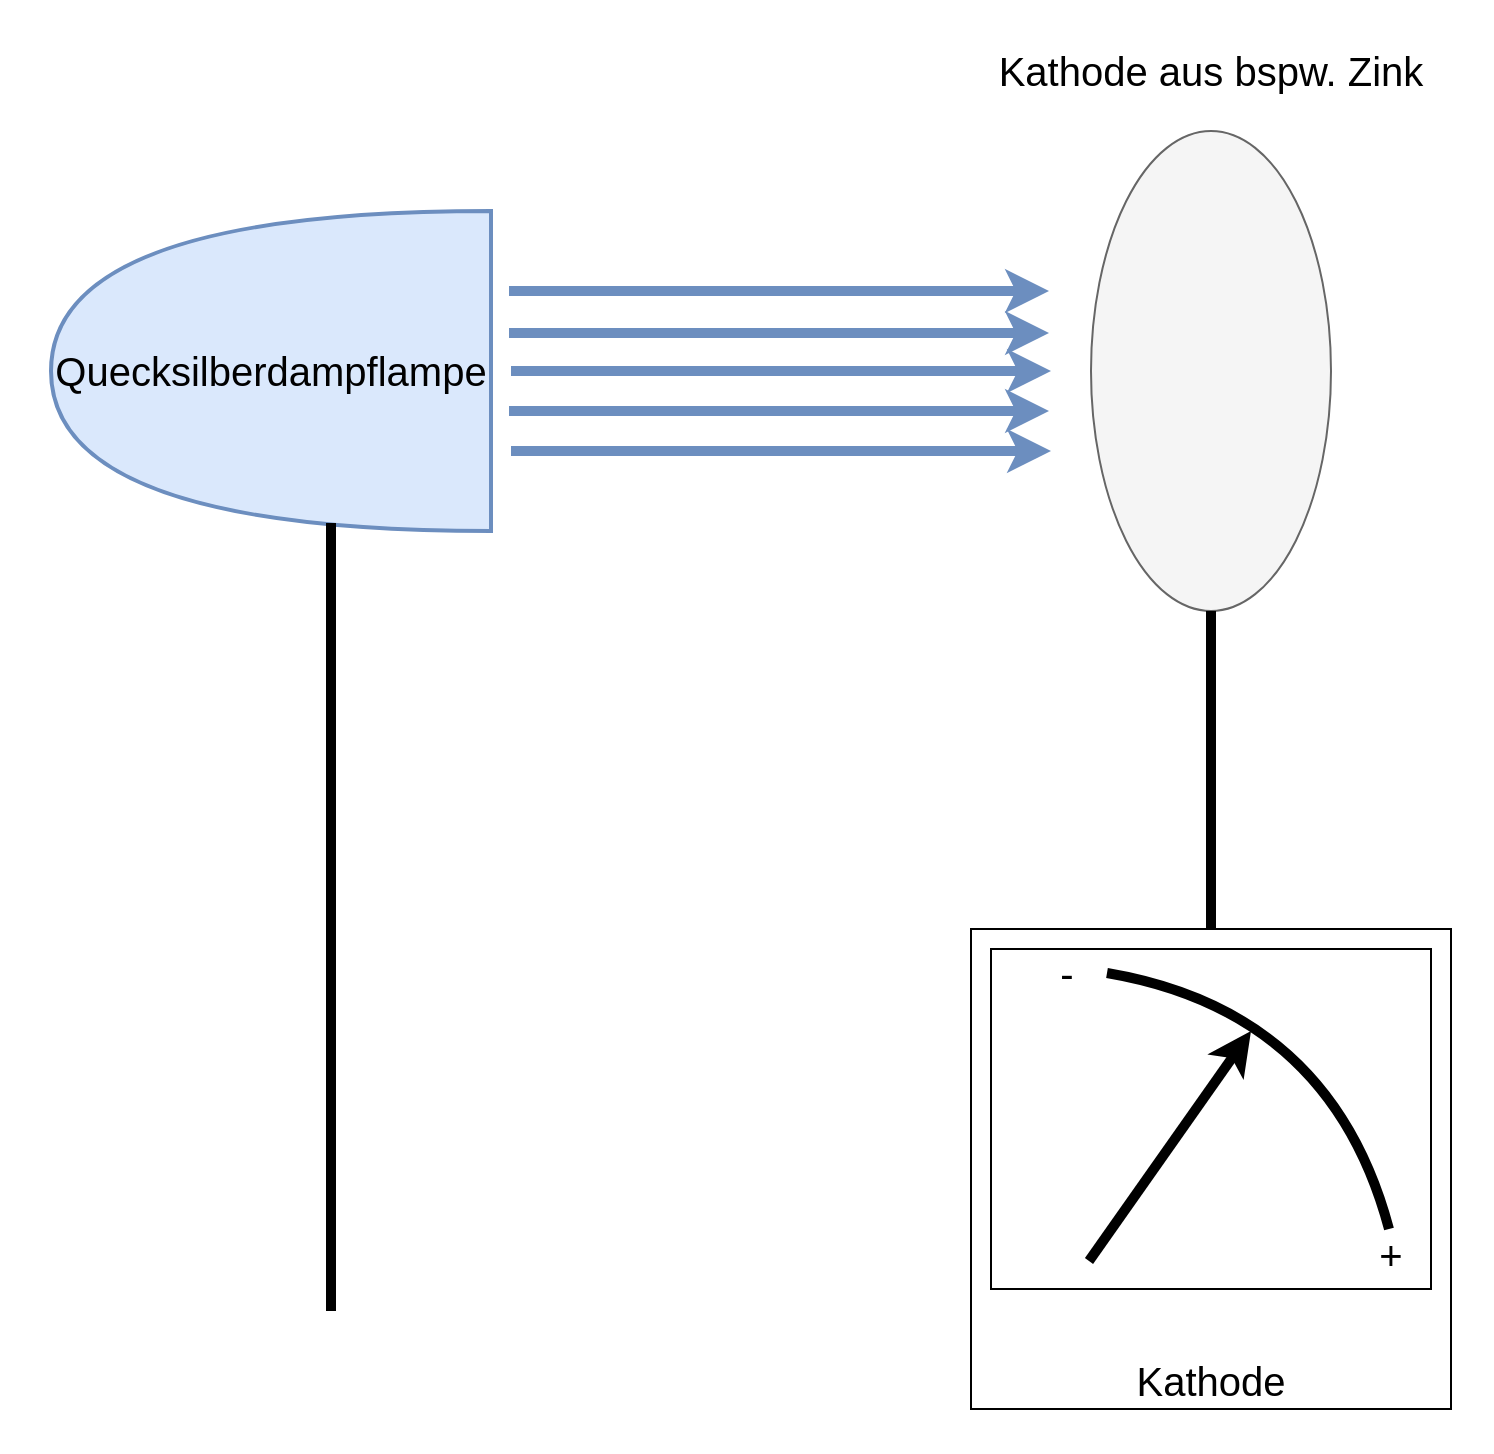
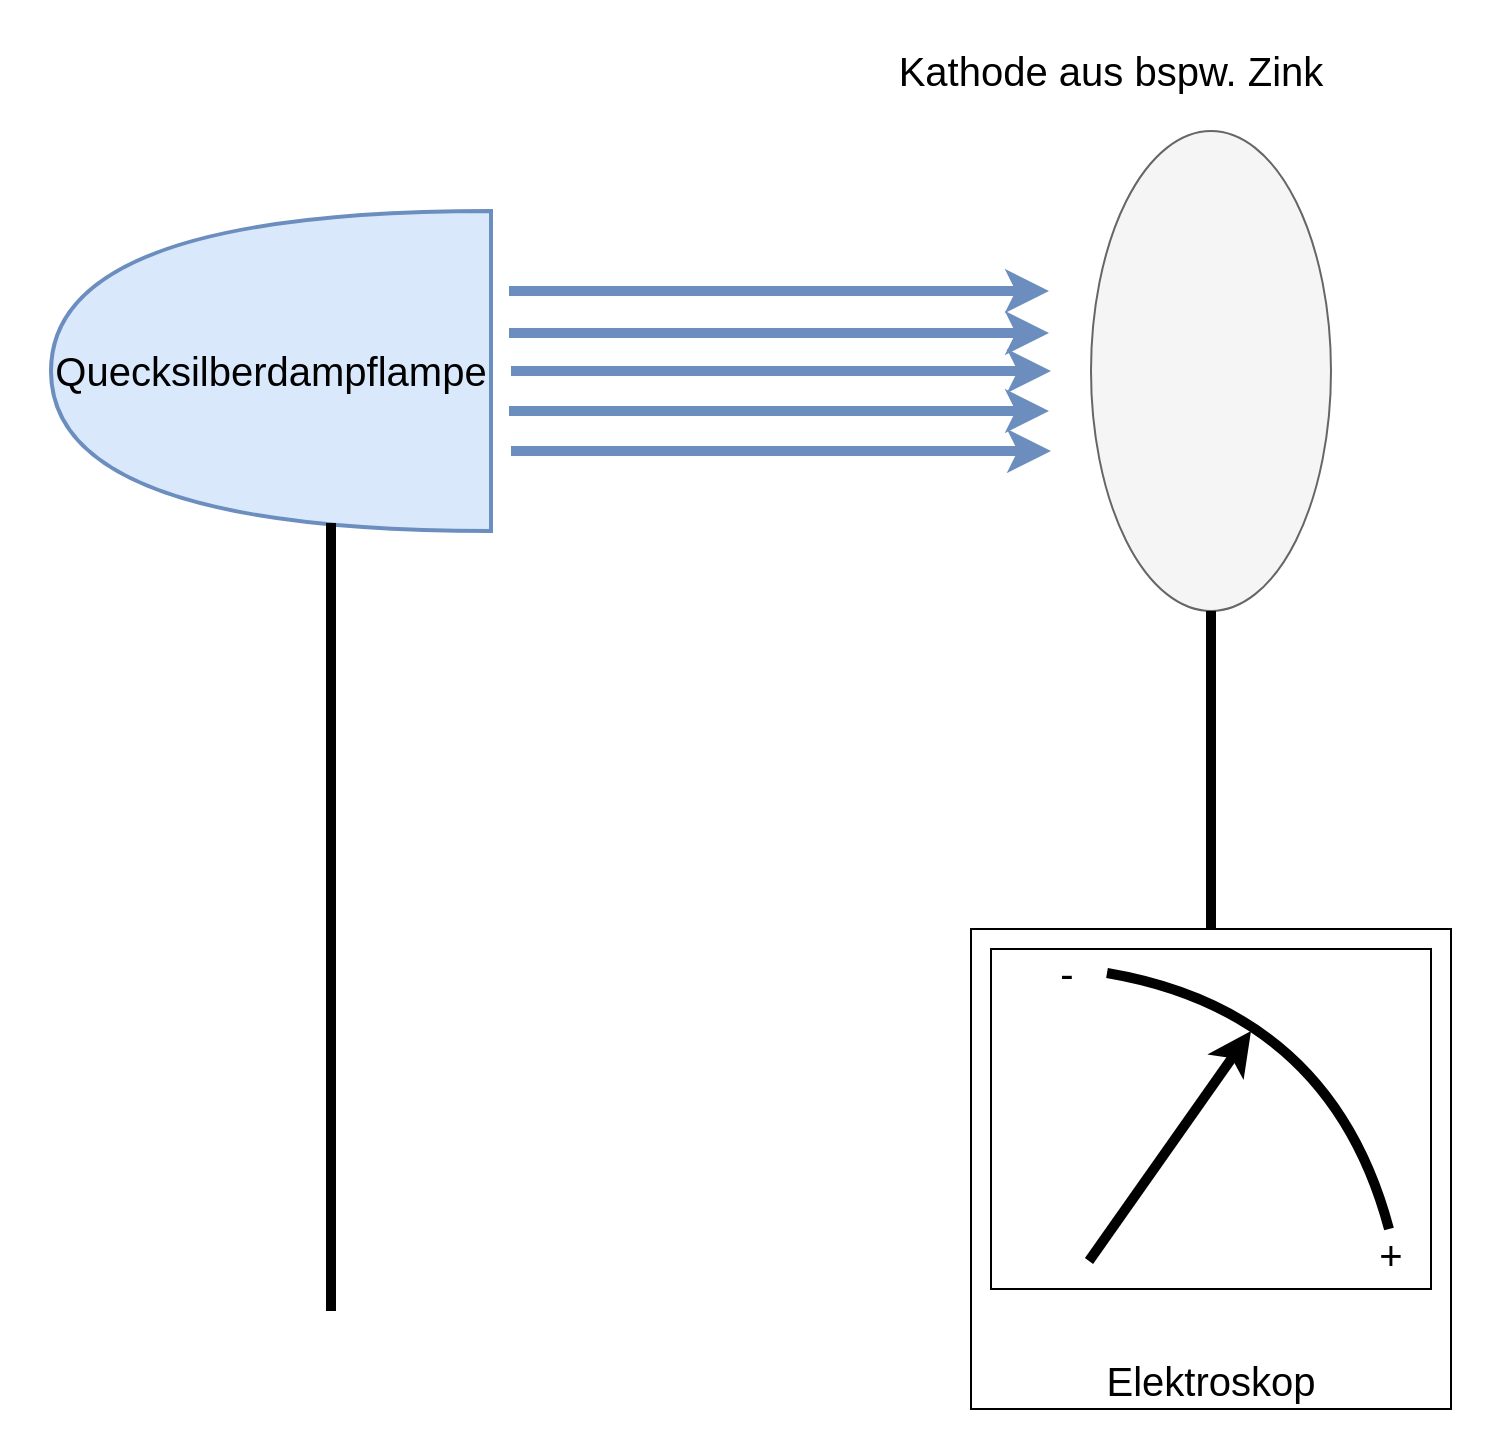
- <mxCell id="3" value="Kathode aus bspw. Zink" style="text;html=1;resizable=0;autosize=1;align=center;verticalAlign=middle;points=[];fillColor=none;strokeColor=none;rounded=0;fontSize=20;" vertex="1" parent="1"><mxGeometry x="490" y="20" width="230" height="30" as="geometry" /></mxCell>
+ <mxCell id="3" value="Kathode aus bspw. Zink" style="text;html=1;resizable=0;autosize=1;align=center;verticalAlign=middle;points=[];fillColor=none;strokeColor=none;rounded=0;fontSize=20;" vertex="1" parent="1"><mxGeometry x="440" y="20" width="230" height="30" as="geometry" /></mxCell>
- <mxCell id="6" value="Kathode" style="text;html=1;resizable=0;autosize=1;align=center;verticalAlign=middle;points=[];fillColor=none;strokeColor=none;rounded=0;fontSize=20;" vertex="1" parent="1"><mxGeometry x="545" y="675" width="120" height="30" as="geometry" /></mxCell>
+ <mxCell id="6" value="Elektroskop" style="text;html=1;resizable=0;autosize=1;align=center;verticalAlign=middle;points=[];fillColor=none;strokeColor=none;rounded=0;fontSize=20;" vertex="1" parent="1"><mxGeometry x="545" y="675" width="120" height="30" as="geometry" /></mxCell>
